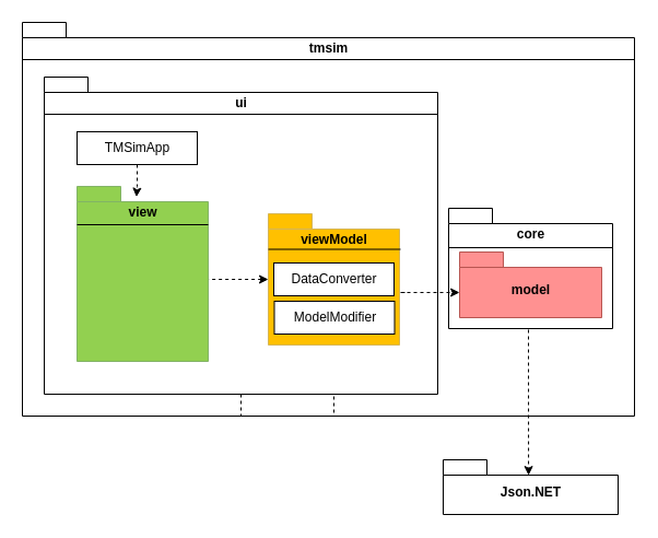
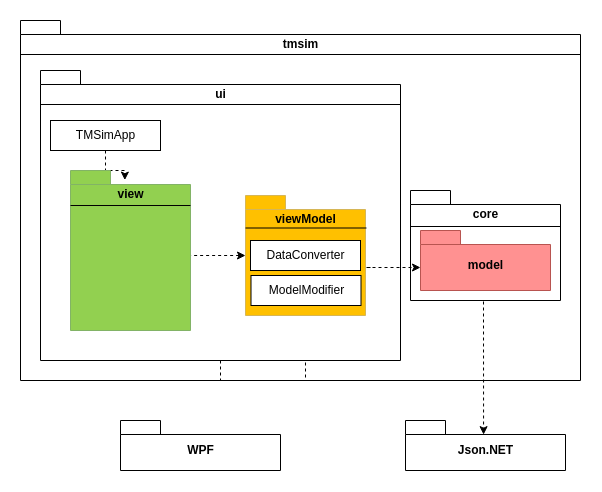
- <mxCell id="10" value="TMSimApp" style="html=1;" parent="1" vertex="1"><mxGeometry x="70" y="120" width="110" height="30" as="geometry" /></mxCell>
+ <mxCell id="10" value="TMSimApp" style="html=1;" parent="1" vertex="1"><mxGeometry x="50" y="120" width="110" height="30" as="geometry" /></mxCell>
+ <mxCell id="14" value="WPF" style="shape=folder;fontStyle=1;spacingTop=10;tabWidth=40;tabHeight=14;tabPosition=left;html=1;" parent="1" vertex="1"><mxGeometry x="120" y="420" width="160" height="50" as="geometry" /></mxCell>
